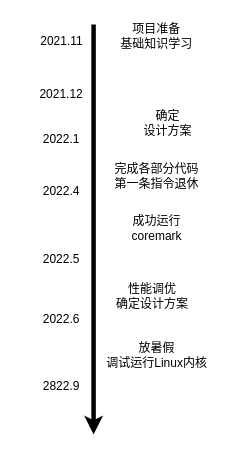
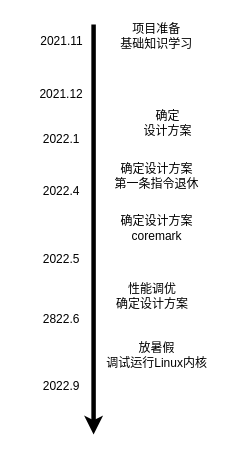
- <mxCell id="8" value="完成各部分代码&lt;br style=&quot;font-size: 16px;&quot;&gt;第一条指令退休" style="text;html=1;strokeColor=none;fillColor=none;align=center;verticalAlign=middle;whiteSpace=wrap;rounded=0;fontSize=16;" parent="1" vertex="1"><mxGeometry x="133.601" y="205.996" width="150.065" height="55.714" as="geometry" /></mxCell>
+ <mxCell id="8" value="确定设计方案&lt;br style=&quot;font-size: 16px;&quot;&gt;第一条指令退休" style="text;html=1;strokeColor=none;fillColor=none;align=center;verticalAlign=middle;whiteSpace=wrap;rounded=0;fontSize=16;" parent="1" vertex="1"><mxGeometry x="133.601" y="205.996" width="150.065" height="55.714" as="geometry" /></mxCell>
- <mxCell id="9" value="成功运行&lt;br style=&quot;font-size: 16px;&quot;&gt;coremark" style="text;html=1;strokeColor=none;fillColor=none;align=center;verticalAlign=middle;whiteSpace=wrap;rounded=0;fontSize=16;" parent="1" vertex="1"><mxGeometry x="133.601" y="275.996" width="150.065" height="55.714" as="geometry" /></mxCell>
+ <mxCell id="9" value="确定设计方案&lt;br style=&quot;font-size: 16px;&quot;&gt;coremark" style="text;html=1;strokeColor=none;fillColor=none;align=center;verticalAlign=middle;whiteSpace=wrap;rounded=0;fontSize=16;" parent="1" vertex="1"><mxGeometry x="133.601" y="275.996" width="150.065" height="55.714" as="geometry" /></mxCell>
- <mxCell id="6" value="2022.6" style="text;html=1;strokeColor=none;fillColor=none;align=center;verticalAlign=middle;whiteSpace=wrap;rounded=0;fontSize=16;" parent="1" vertex="1"><mxGeometry x="20.996" y="396" width="121.265" height="55.714" as="geometry" /></mxCell>
+ <mxCell id="6" value="2822.6" style="text;html=1;strokeColor=none;fillColor=none;align=center;verticalAlign=middle;whiteSpace=wrap;rounded=0;fontSize=16;" parent="1" vertex="1"><mxGeometry x="20.996" y="396" width="121.265" height="55.714" as="geometry" /></mxCell>
- <mxCell id="11" value="2822.9" style="text;html=1;strokeColor=none;fillColor=none;align=center;verticalAlign=middle;whiteSpace=wrap;rounded=0;fontSize=16;" parent="1" vertex="1"><mxGeometry x="20.999" y="486" width="121.265" height="55.714" as="geometry" /></mxCell>
+ <mxCell id="11" value="2022.9" style="text;html=1;strokeColor=none;fillColor=none;align=center;verticalAlign=middle;whiteSpace=wrap;rounded=0;fontSize=16;" parent="1" vertex="1"><mxGeometry x="20.999" y="486" width="121.265" height="55.714" as="geometry" /></mxCell>
